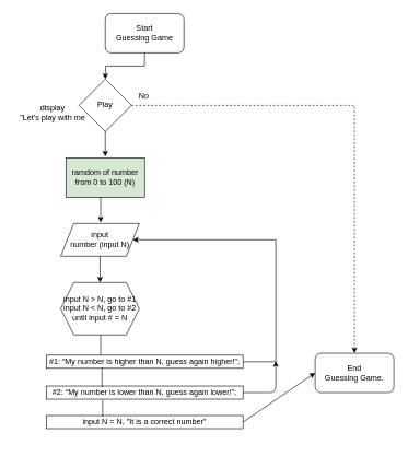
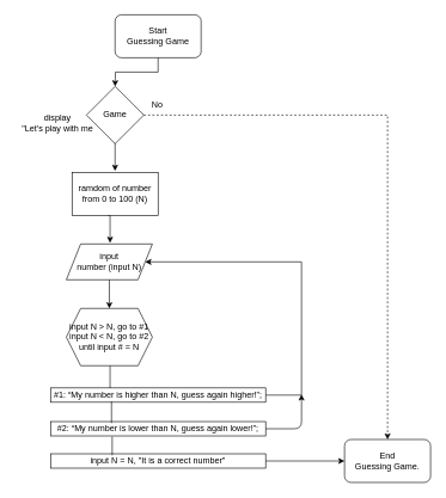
- <mxCell id="9" value="Play" style="rhombus;whiteSpace=wrap;html=1;" parent="1" vertex="1"><mxGeometry x="120" y="120" width="80" height="80" as="geometry" /></mxCell>
+ <mxCell id="9" value="Game" style="rhombus;whiteSpace=wrap;html=1;" parent="1" vertex="1"><mxGeometry x="120" y="120" width="80" height="80" as="geometry" /></mxCell>
- <mxCell id="3" value="ramdom of number&lt;br&gt;from 0 to 100 (N)" style="rounded=0;whiteSpace=wrap;html=1;fillColor=#d5e8d4;" parent="1" vertex="1"><mxGeometry x="100" y="240" width="120" height="60" as="geometry" /></mxCell>
+ <mxCell id="3" value="ramdom of number&lt;br&gt;from 0 to 100 (N)" style="rounded=0;whiteSpace=wrap;html=1;" parent="1" vertex="1"><mxGeometry x="100" y="240" width="120" height="60" as="geometry" /></mxCell>
- <mxCell id="10" value="End&lt;br&gt;Guessing Game." style="rounded=1;whiteSpace=wrap;html=1;" parent="1" vertex="1"><mxGeometry x="480" y="538" width="120" height="60" as="geometry" /></mxCell>
+ <mxCell id="10" value="End&lt;br&gt;Guessing Game." style="rounded=1;whiteSpace=wrap;html=1;" parent="1" vertex="1"><mxGeometry x="480" y="613" width="120" height="60" as="geometry" /></mxCell>
